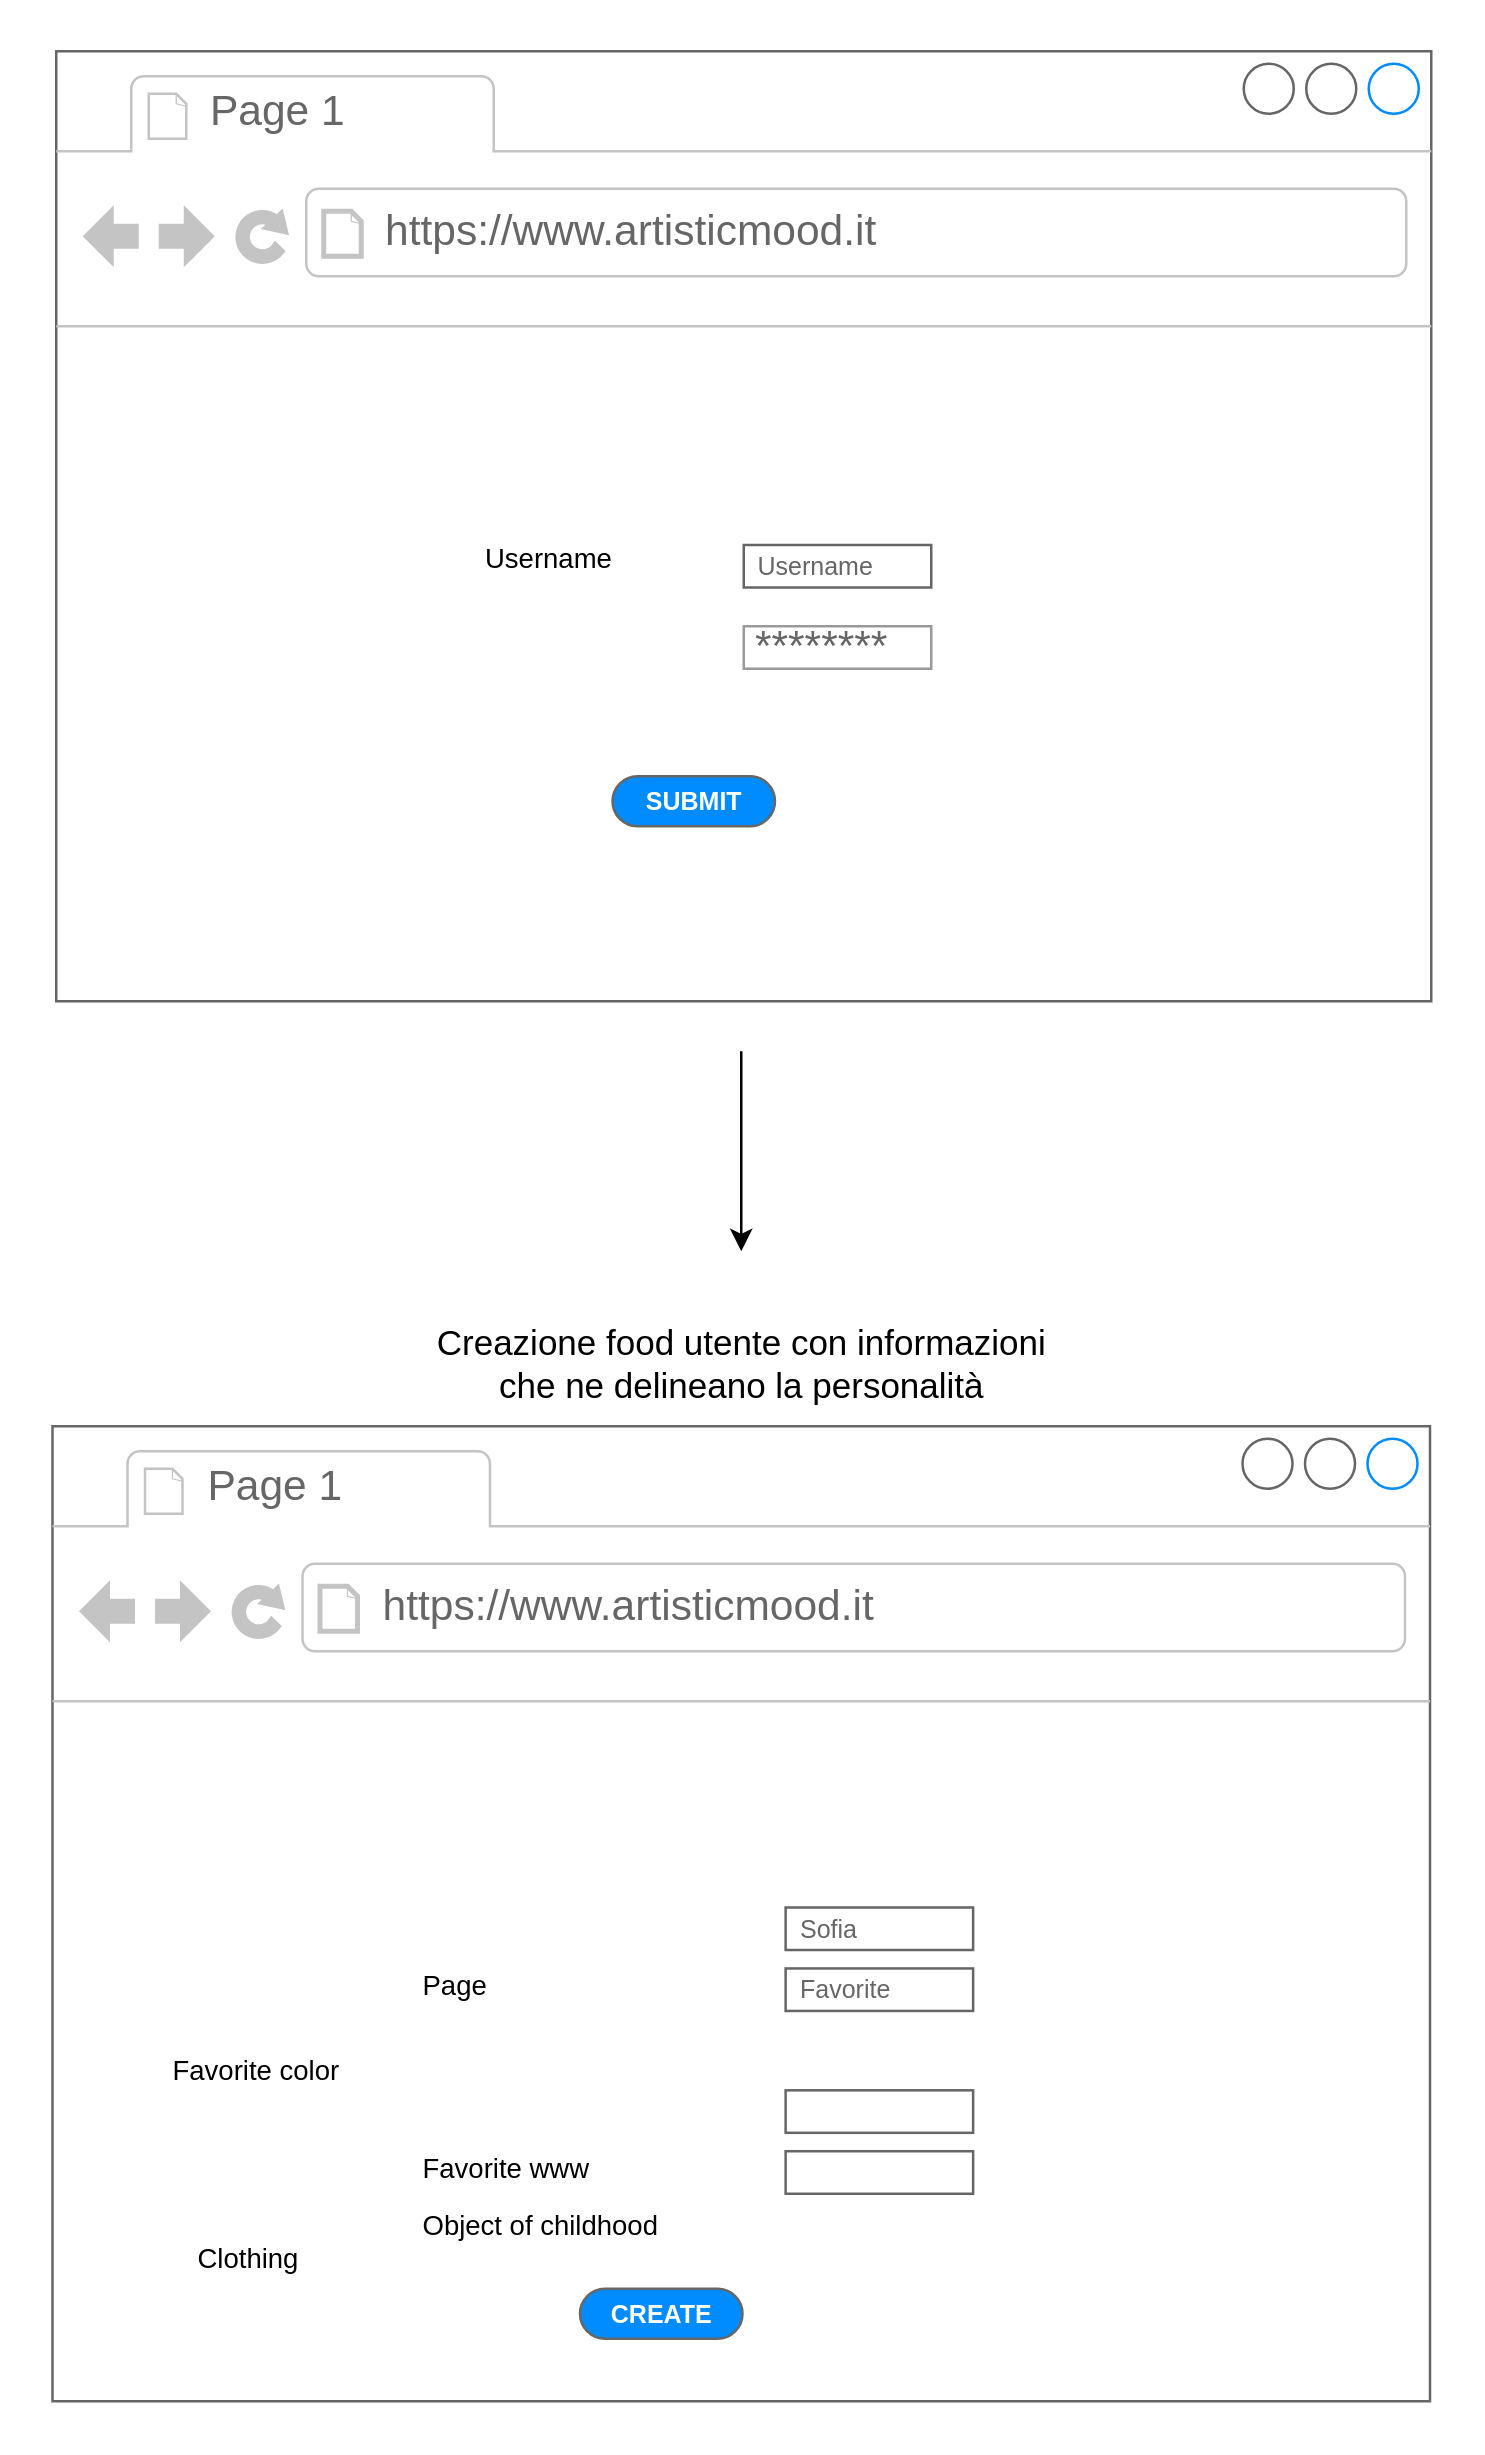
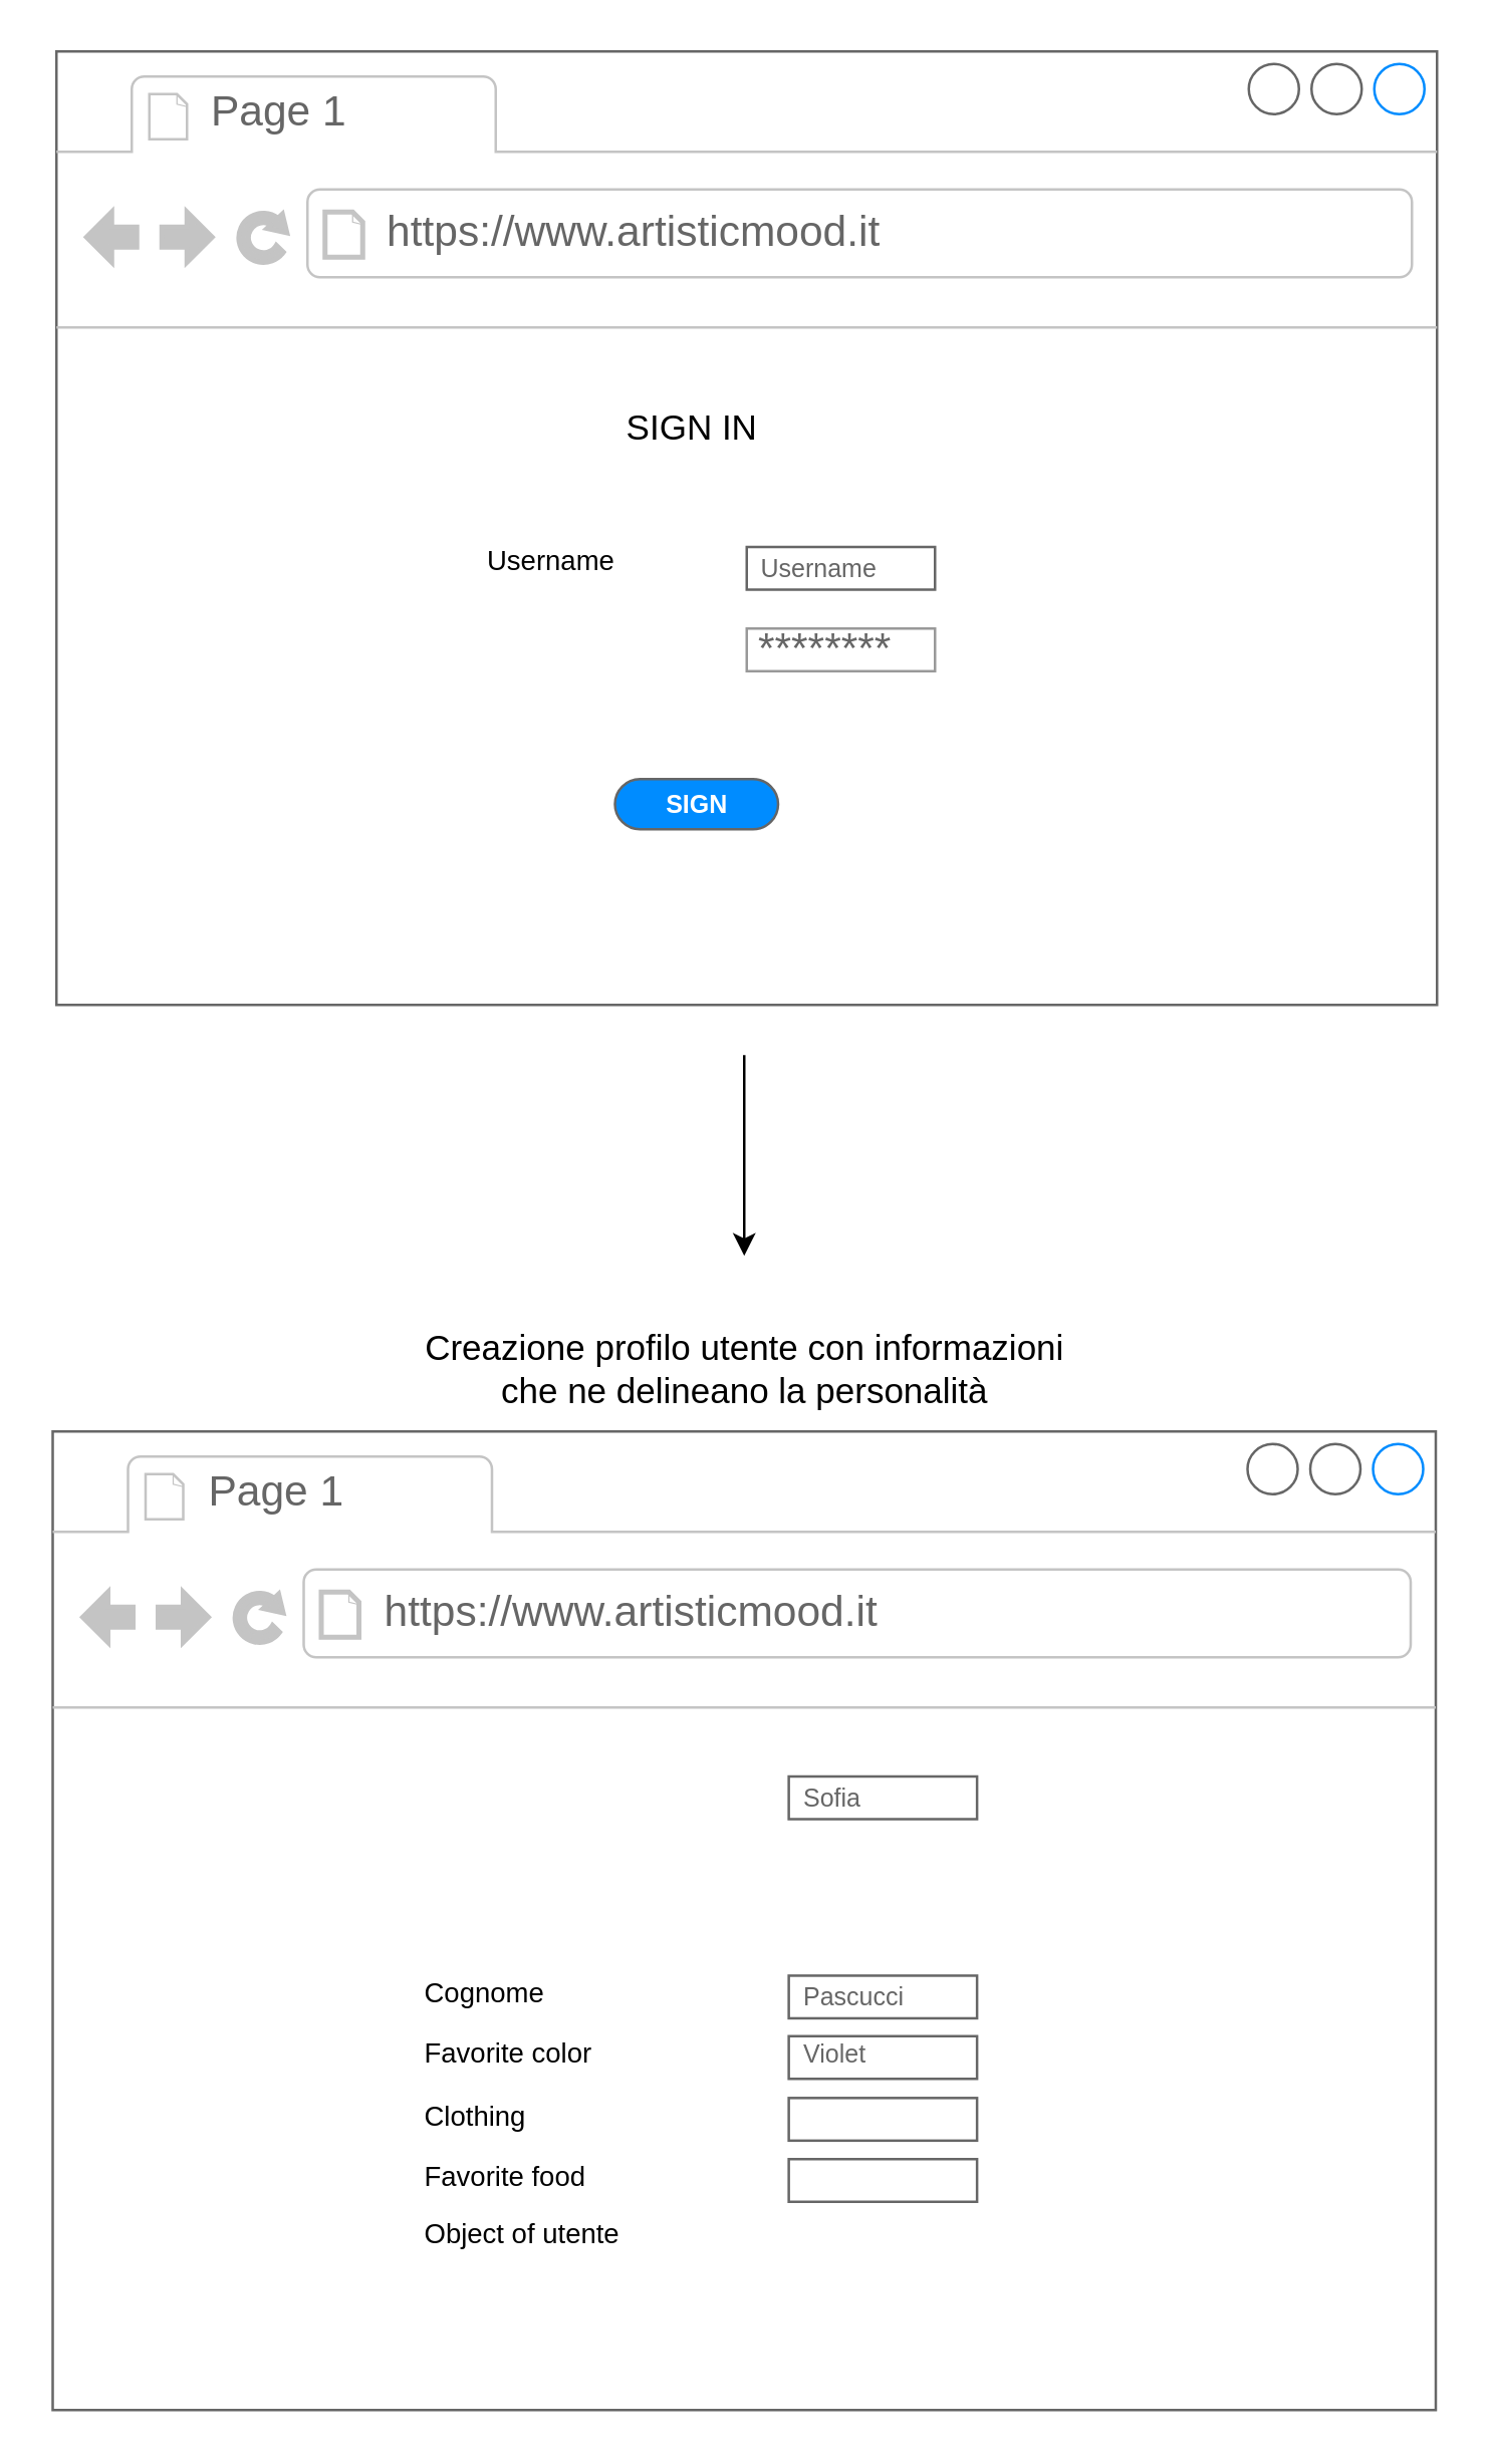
+ <mxCell id="9" value="&lt;font style=&quot;font-size: 14px&quot;&gt;SIGN IN&lt;/font&gt;" style="text;html=1;resizable=0;autosize=1;align=center;verticalAlign=middle;points=[];fillColor=none;strokeColor=none;rounded=0;" vertex="1" parent="2"><mxGeometry x="217.5" y="140" width="70" height="20" as="geometry" /></mxCell>
- <mxCell id="8" value="SUBMIT" style="strokeWidth=1;shadow=0;dashed=0;align=center;html=1;shape=mxgraph.mockup.buttons.button;strokeColor=#666666;fontColor=#ffffff;mainText=;buttonStyle=round;fontSize=10;fontStyle=1;fillColor=#008cff;whiteSpace=wrap;" vertex="1" parent="2"><mxGeometry x="222.5" y="290" width="65" height="20" as="geometry" /></mxCell>
+ <mxCell id="8" value="SIGN" style="strokeWidth=1;shadow=0;dashed=0;align=center;html=1;shape=mxgraph.mockup.buttons.button;strokeColor=#666666;fontColor=#ffffff;mainText=;buttonStyle=round;fontSize=10;fontStyle=1;fillColor=#008cff;whiteSpace=wrap;" vertex="1" parent="2"><mxGeometry x="222.5" y="290" width="65" height="20" as="geometry" /></mxCell>
- <mxCell id="10" value="&lt;font style=&quot;font-size: 14px&quot;&gt;Creazione food utente con informazioni&lt;br&gt;che ne delineano la personalità&lt;/font&gt;" style="text;html=1;resizable=0;autosize=1;align=center;verticalAlign=middle;points=[];fillColor=none;strokeColor=none;rounded=0;fontSize=10;" vertex="1" parent="1"><mxGeometry x="161" y="530" width="270" height="30" as="geometry" /></mxCell>
+ <mxCell id="10" value="&lt;font style=&quot;font-size: 14px&quot;&gt;Creazione profilo utente con informazioni&lt;br&gt;che ne delineano la personalità&lt;/font&gt;" style="text;html=1;resizable=0;autosize=1;align=center;verticalAlign=middle;points=[];fillColor=none;strokeColor=none;rounded=0;fontSize=10;" vertex="1" parent="1"><mxGeometry x="161" y="530" width="270" height="30" as="geometry" /></mxCell>
- <mxCell id="23" value="&lt;font style=&quot;font-size: 10px&quot;&gt;Sofia&lt;/font&gt;" style="strokeWidth=1;shadow=0;dashed=0;align=center;html=1;shape=mxgraph.mockup.text.textBox;fontColor=#666666;align=left;fontSize=17;spacingLeft=4;spacingTop=-3;strokeColor=#666666;mainText=" vertex="1" parent="12"><mxGeometry x="293.25" y="192.5" width="75" height="17" as="geometry" /></mxCell>
+ <mxCell id="23" value="&lt;font style=&quot;font-size: 10px&quot;&gt;Sofia&lt;/font&gt;" style="strokeWidth=1;shadow=0;dashed=0;align=center;html=1;shape=mxgraph.mockup.text.textBox;fontColor=#666666;align=left;fontSize=17;spacingLeft=4;spacingTop=-3;strokeColor=#666666;mainText=" vertex="1" parent="12"><mxGeometry x="293.25" y="137.5" width="75" height="17" as="geometry" /></mxCell>
- <mxCell id="25" value="&lt;font style=&quot;font-size: 11px&quot;&gt;Page&lt;/font&gt;" style="text;html=1;resizable=0;autosize=1;align=left;verticalAlign=middle;points=[];fillColor=none;strokeColor=none;rounded=0;" vertex="1" parent="12"><mxGeometry x="146" y="213.88" width="60" height="20" as="geometry" /></mxCell>
+ <mxCell id="25" value="&lt;font style=&quot;font-size: 11px&quot;&gt;Cognome&lt;/font&gt;" style="text;html=1;resizable=0;autosize=1;align=left;verticalAlign=middle;points=[];fillColor=none;strokeColor=none;rounded=0;" vertex="1" parent="12"><mxGeometry x="146" y="213.88" width="60" height="20" as="geometry" /></mxCell>
- <mxCell id="26" value="&lt;font style=&quot;font-size: 10px&quot;&gt;Favorite&lt;/font&gt;" style="strokeWidth=1;shadow=0;dashed=0;align=center;html=1;shape=mxgraph.mockup.text.textBox;fontColor=#666666;align=left;fontSize=17;spacingLeft=4;spacingTop=-3;strokeColor=#666666;mainText=" vertex="1" parent="12"><mxGeometry x="293.25" y="216.88" width="75" height="17" as="geometry" /></mxCell>
+ <mxCell id="26" value="&lt;font style=&quot;font-size: 10px&quot;&gt;Pascucci&lt;/font&gt;" style="strokeWidth=1;shadow=0;dashed=0;align=center;html=1;shape=mxgraph.mockup.text.textBox;fontColor=#666666;align=left;fontSize=17;spacingLeft=4;spacingTop=-3;strokeColor=#666666;mainText=" vertex="1" parent="12"><mxGeometry x="293.25" y="216.88" width="75" height="17" as="geometry" /></mxCell>
+ <mxCell id="17" value="&lt;span style=&quot;font-size: 10px&quot;&gt;Violet&lt;/span&gt;" style="strokeWidth=1;shadow=0;dashed=0;align=left;html=1;shape=mxgraph.mockup.text.textBox;fontColor=#666666;align=left;fontSize=10;spacingLeft=4;spacingTop=-3;strokeColor=#666666;mainText=" vertex="1" parent="12"><mxGeometry x="293.25" y="241" width="75" height="17" as="geometry" /></mxCell>
- <mxCell id="19" value="&lt;font style=&quot;font-size: 11px&quot;&gt;Favorite color&lt;/font&gt;" style="text;html=1;resizable=0;autosize=1;align=left;verticalAlign=middle;points=[];fillColor=none;strokeColor=none;rounded=0;" vertex="1" parent="12"><mxGeometry x="46" y="248" width="80" height="20" as="geometry" /></mxCell>
+ <mxCell id="19" value="&lt;font style=&quot;font-size: 11px&quot;&gt;Favorite color&lt;/font&gt;" style="text;html=1;resizable=0;autosize=1;align=left;verticalAlign=middle;points=[];fillColor=none;strokeColor=none;rounded=0;" vertex="1" parent="12"><mxGeometry x="146" y="238.0" width="80" height="20" as="geometry" /></mxCell>
- <mxCell id="21" value="&lt;font style=&quot;font-size: 11px&quot;&gt;Favorite www&lt;/font&gt;" style="text;html=1;resizable=0;autosize=1;align=left;verticalAlign=middle;points=[];fillColor=none;strokeColor=none;rounded=0;" vertex="1" parent="12"><mxGeometry x="146" y="287.0" width="80" height="20" as="geometry" /></mxCell>
+ <mxCell id="21" value="&lt;font style=&quot;font-size: 11px&quot;&gt;Favorite food&lt;/font&gt;" style="text;html=1;resizable=0;autosize=1;align=left;verticalAlign=middle;points=[];fillColor=none;strokeColor=none;rounded=0;" vertex="1" parent="12"><mxGeometry x="146" y="287.0" width="80" height="20" as="geometry" /></mxCell>
- <mxCell id="22" value="&lt;font style=&quot;font-size: 11px&quot;&gt;Object of childhood&lt;/font&gt;" style="text;html=1;resizable=0;autosize=1;align=left;verticalAlign=middle;points=[];fillColor=none;strokeColor=none;rounded=0;" vertex="1" parent="12"><mxGeometry x="146" y="310.13" width="110" height="20" as="geometry" /></mxCell>
+ <mxCell id="22" value="&lt;font style=&quot;font-size: 11px&quot;&gt;Object of utente&lt;/font&gt;" style="text;html=1;resizable=0;autosize=1;align=left;verticalAlign=middle;points=[];fillColor=none;strokeColor=none;rounded=0;" vertex="1" parent="12"><mxGeometry x="146" y="310.13" width="110" height="20" as="geometry" /></mxCell>
- <mxCell id="20" value="&lt;font style=&quot;font-size: 11px&quot;&gt;Clothing&lt;/font&gt;" style="text;html=1;resizable=0;autosize=1;align=left;verticalAlign=middle;points=[];fillColor=none;strokeColor=none;rounded=0;" vertex="1" parent="12"><mxGeometry x="56" y="322.63" width="60" height="20" as="geometry" /></mxCell>
+ <mxCell id="20" value="&lt;font style=&quot;font-size: 11px&quot;&gt;Clothing&lt;/font&gt;" style="text;html=1;resizable=0;autosize=1;align=left;verticalAlign=middle;points=[];fillColor=none;strokeColor=none;rounded=0;" vertex="1" parent="12"><mxGeometry x="146" y="262.63" width="60" height="20" as="geometry" /></mxCell>
- <mxCell id="24" value="CREATE" style="strokeWidth=1;shadow=0;dashed=0;align=center;html=1;shape=mxgraph.mockup.buttons.button;strokeColor=#666666;fontColor=#ffffff;mainText=;buttonStyle=round;fontSize=10;fontStyle=1;fillColor=#008cff;whiteSpace=wrap;" vertex="1" parent="12"><mxGeometry x="211" y="345" width="65" height="20" as="geometry" /></mxCell>
